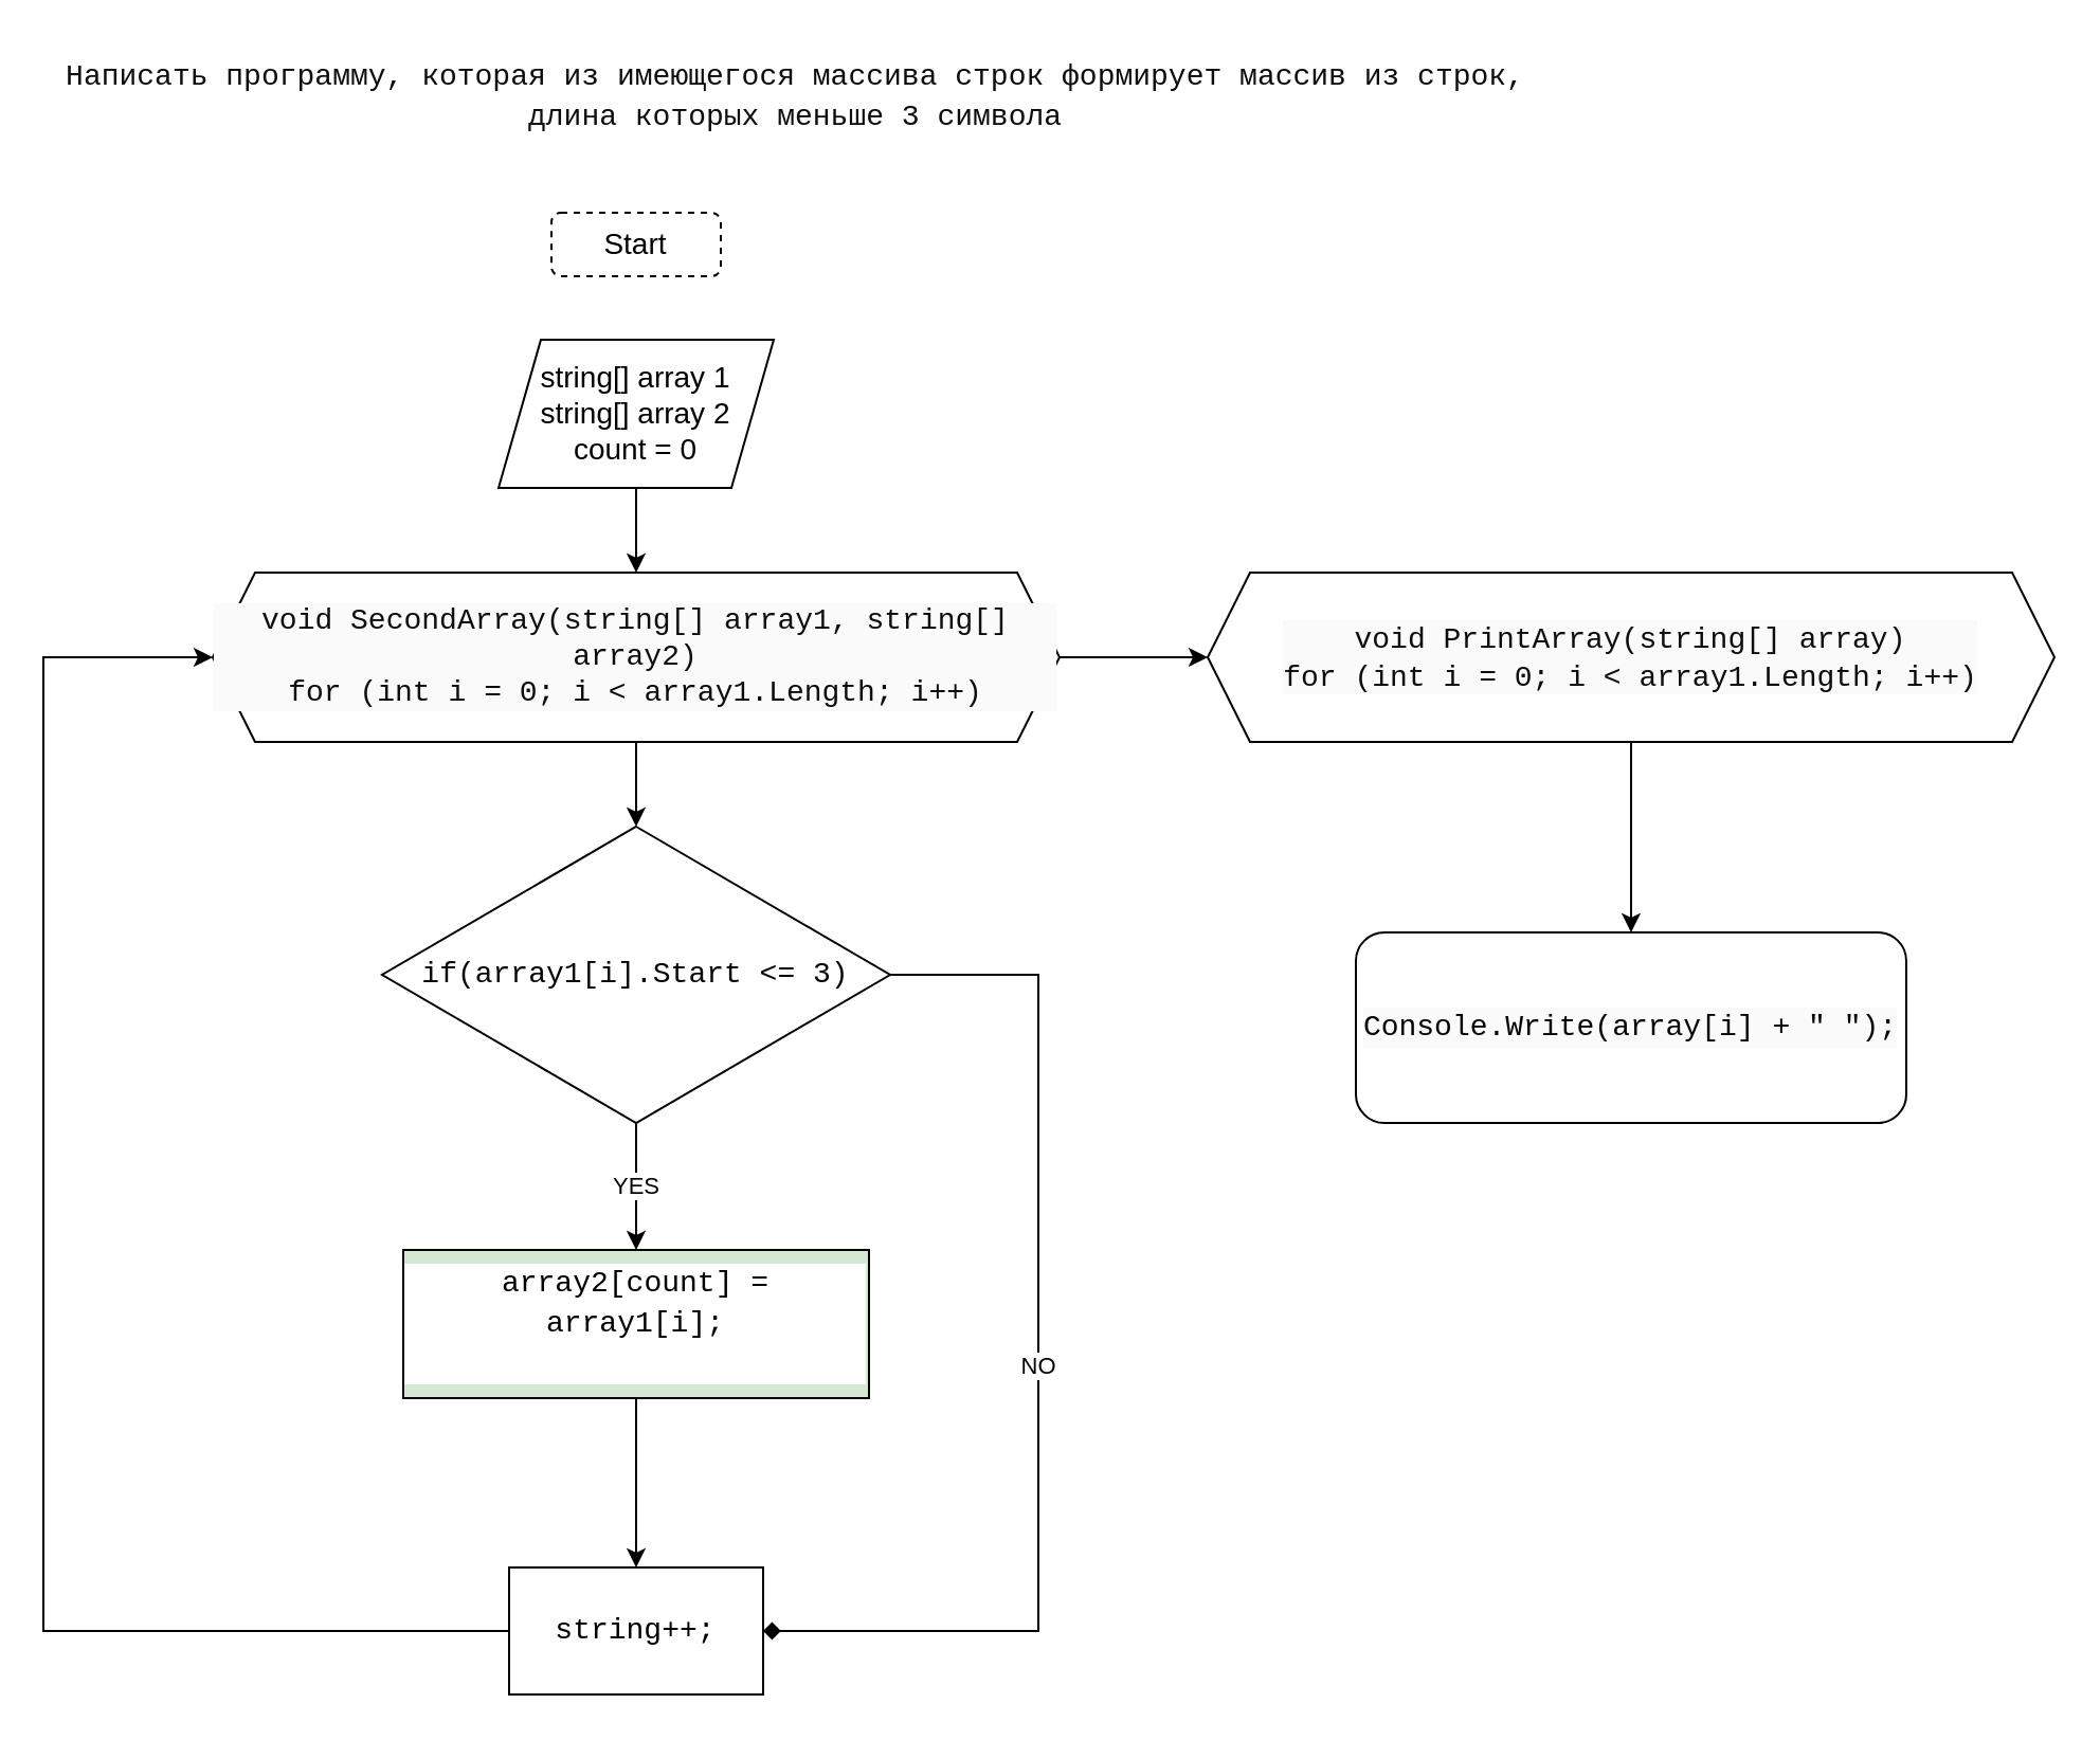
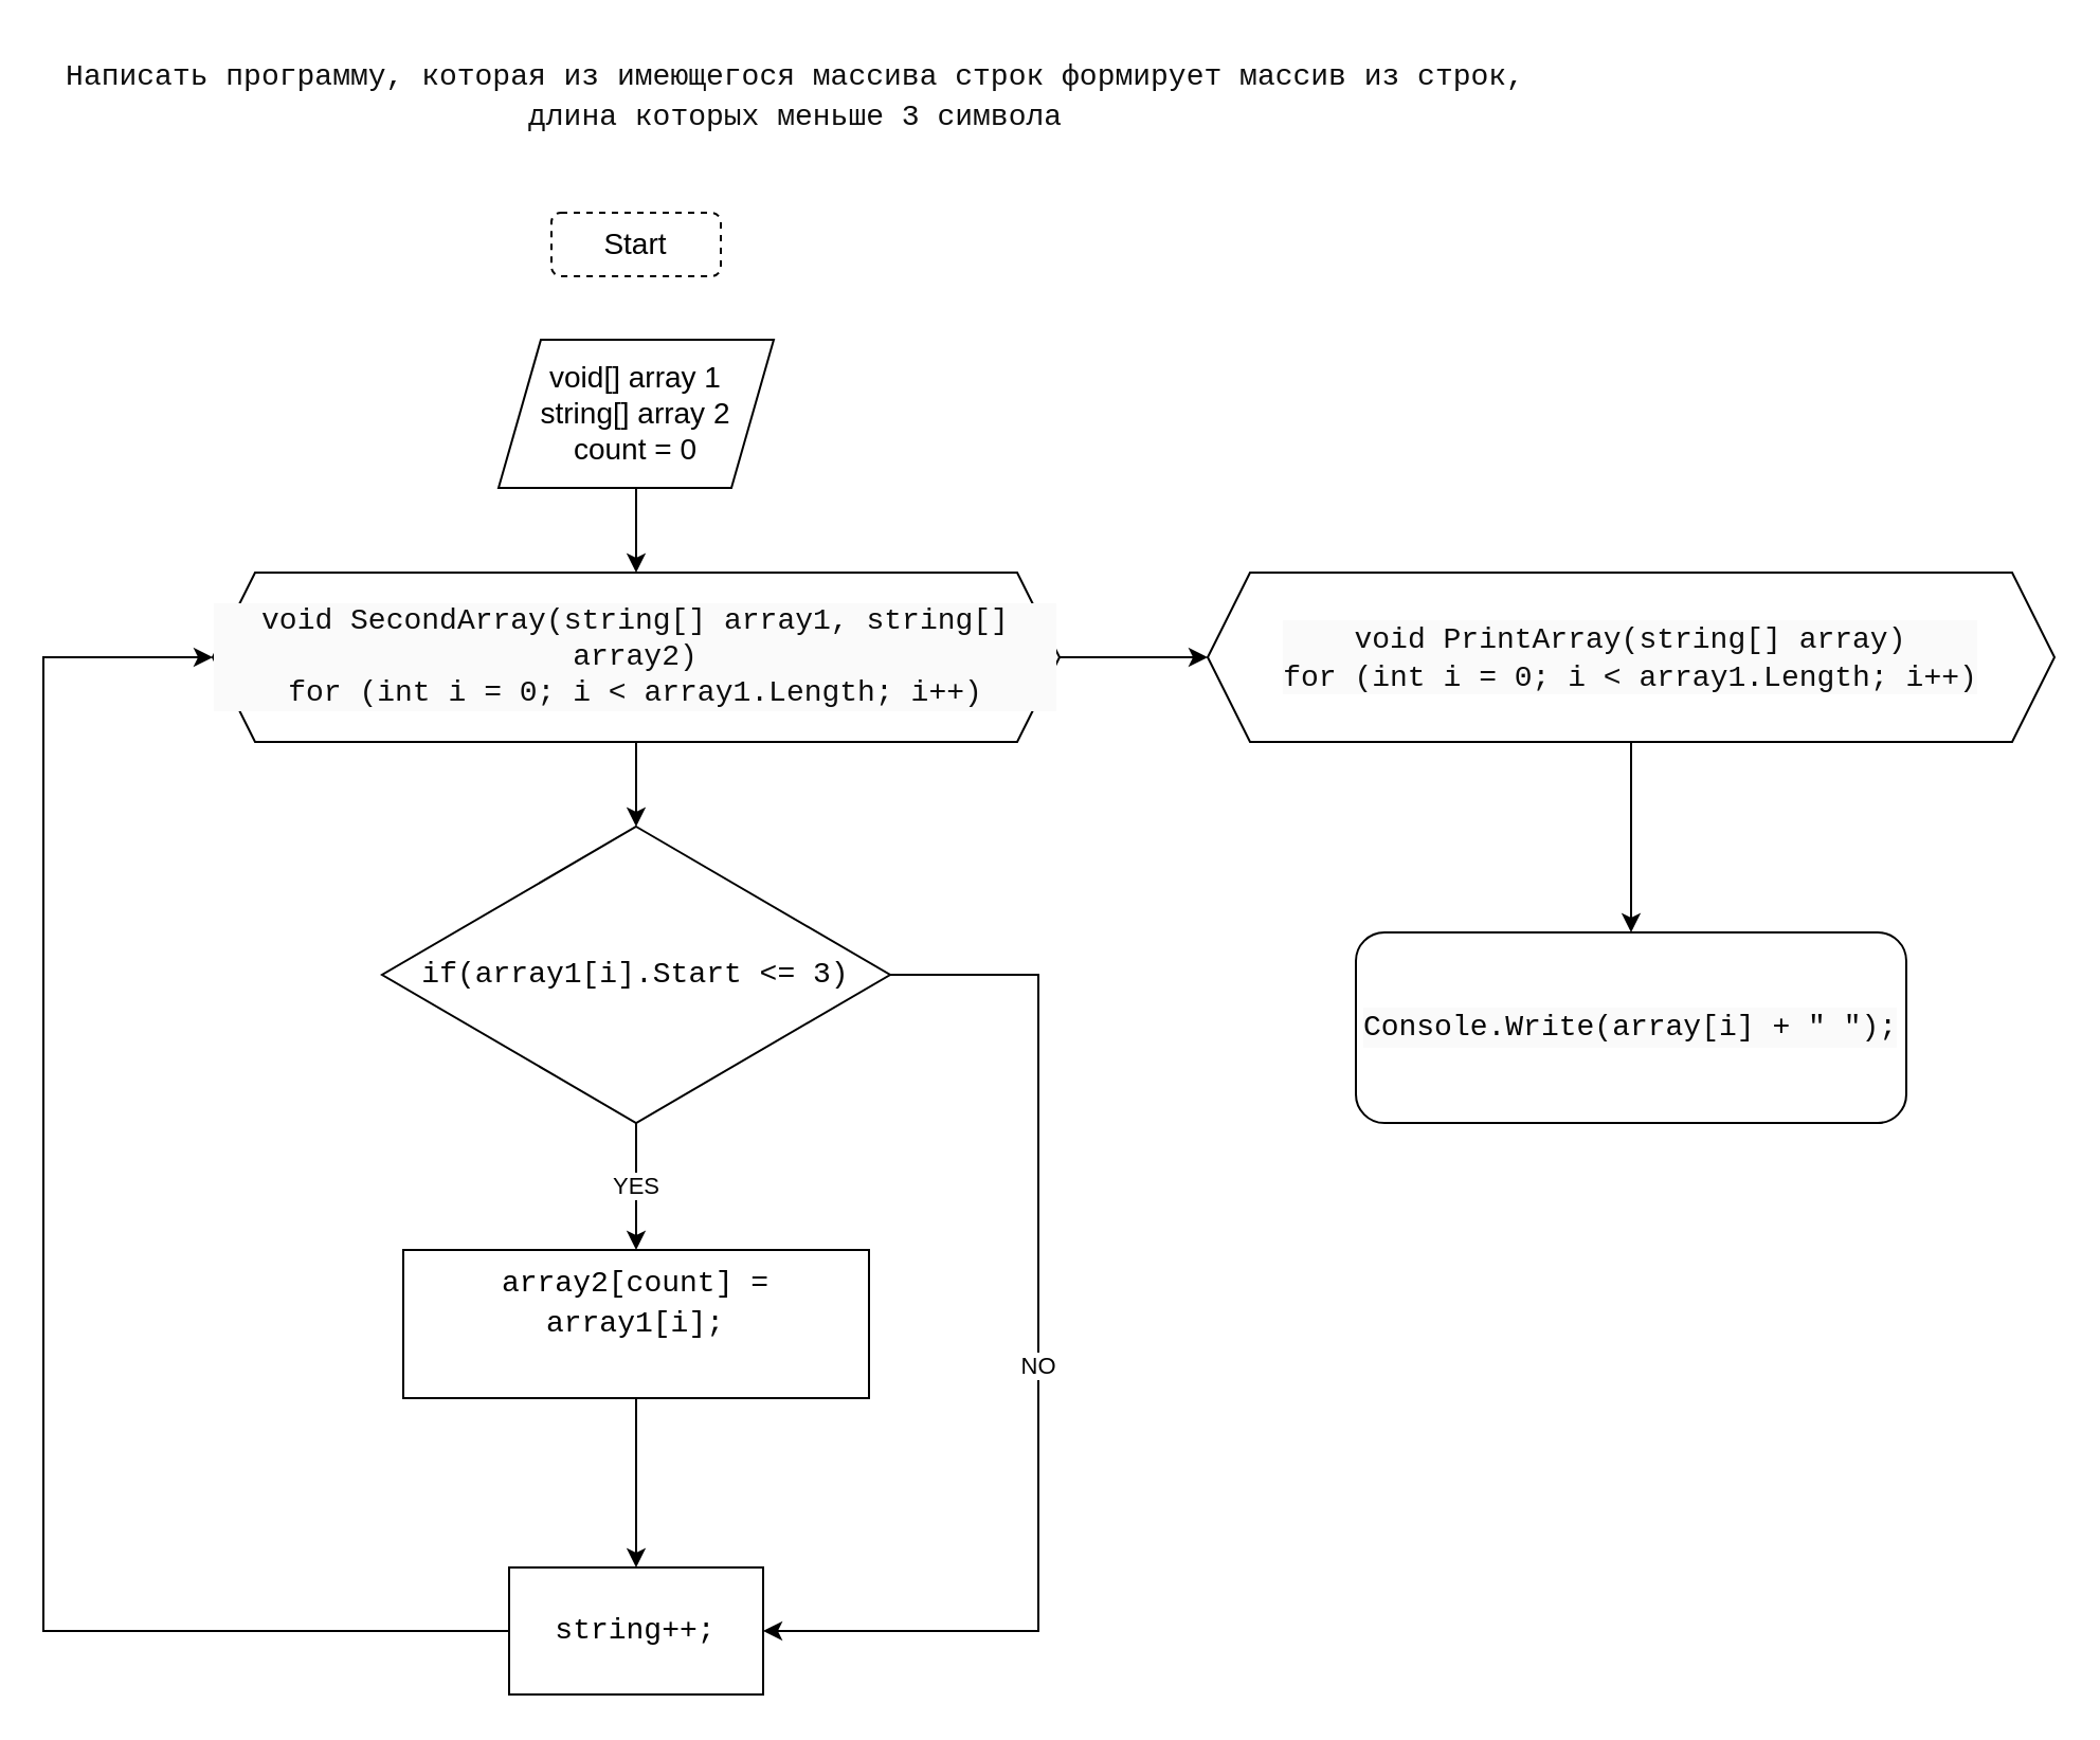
- <mxCell id="4" value="&lt;font style=&quot;font-size: 14px;&quot;&gt;string[] array 1&lt;br&gt;string[] array 2&lt;br&gt;count = 0&lt;/font&gt;" style="shape=parallelogram;perimeter=parallelogramPerimeter;whiteSpace=wrap;html=1;fixedSize=1;" parent="1" vertex="1"><mxGeometry x="235" y="160" width="130" height="70" as="geometry" /></mxCell>
+ <mxCell id="4" value="&lt;font style=&quot;font-size: 14px;&quot;&gt;void[] array 1&lt;br&gt;string[] array 2&lt;br&gt;count = 0&lt;/font&gt;" style="shape=parallelogram;perimeter=parallelogramPerimeter;whiteSpace=wrap;html=1;fixedSize=1;" parent="1" vertex="1"><mxGeometry x="235" y="160" width="130" height="70" as="geometry" /></mxCell>
- <mxCell id="6" value="&lt;div style=&quot;font-family: Consolas, &amp;quot;Courier New&amp;quot;, monospace; font-size: 14px; line-height: 19px;&quot;&gt;&lt;div&gt;&lt;span style=&quot;&quot;&gt;array2&lt;/span&gt;[&lt;span style=&quot;&quot;&gt;count&lt;/span&gt;] = &lt;span style=&quot;&quot;&gt;array1&lt;/span&gt;[&lt;span style=&quot;&quot;&gt;i&lt;/span&gt;];&lt;/div&gt;&lt;div&gt;&amp;nbsp; &amp;nbsp; &amp;nbsp; &amp;nbsp;&amp;nbsp;&lt;/div&gt;&lt;/div&gt;" style="rounded=0;whiteSpace=wrap;html=1;fontColor=#000000;labelBackgroundColor=#FFFFFF;fillColor=#d5e8d4;" parent="1" vertex="1"><mxGeometry x="190" y="590" width="220" height="70" as="geometry" /></mxCell>
+ <mxCell id="6" value="&lt;div style=&quot;font-family: Consolas, &amp;quot;Courier New&amp;quot;, monospace; font-size: 14px; line-height: 19px;&quot;&gt;&lt;div&gt;&lt;span style=&quot;&quot;&gt;array2&lt;/span&gt;[&lt;span style=&quot;&quot;&gt;count&lt;/span&gt;] = &lt;span style=&quot;&quot;&gt;array1&lt;/span&gt;[&lt;span style=&quot;&quot;&gt;i&lt;/span&gt;];&lt;/div&gt;&lt;div&gt;&amp;nbsp; &amp;nbsp; &amp;nbsp; &amp;nbsp;&amp;nbsp;&lt;/div&gt;&lt;/div&gt;" style="rounded=0;whiteSpace=wrap;html=1;fontColor=#000000;labelBackgroundColor=#FFFFFF;" parent="1" vertex="1"><mxGeometry x="190" y="590" width="220" height="70" as="geometry" /></mxCell>
- <mxCell id="9" value="NO" style="edgeStyle=orthogonalEdgeStyle;rounded=0;orthogonalLoop=1;jettySize=auto;html=1;exitX=1;exitY=0.5;exitDx=0;exitDy=0;entryX=1;entryY=0.5;entryDx=0;entryDy=0;endArrow=diamond;" parent="1" source="11" edge="1" target="8"><mxGeometry relative="1" as="geometry"><mxPoint x="240" y="560" as="sourcePoint" /><mxPoint x="510" y="740" as="targetPoint" /><Array as="points"><mxPoint x="490" y="460" /><mxPoint x="490" y="770" /></Array></mxGeometry></mxCell>
+ <mxCell id="9" value="NO" style="edgeStyle=orthogonalEdgeStyle;rounded=0;orthogonalLoop=1;jettySize=auto;html=1;exitX=1;exitY=0.5;exitDx=0;exitDy=0;entryX=1;entryY=0.5;entryDx=0;entryDy=0;" parent="1" source="11" edge="1" target="8"><mxGeometry relative="1" as="geometry"><mxPoint x="240" y="560" as="sourcePoint" /><mxPoint x="510" y="740" as="targetPoint" /><Array as="points"><mxPoint x="490" y="460" /><mxPoint x="490" y="770" /></Array></mxGeometry></mxCell>
